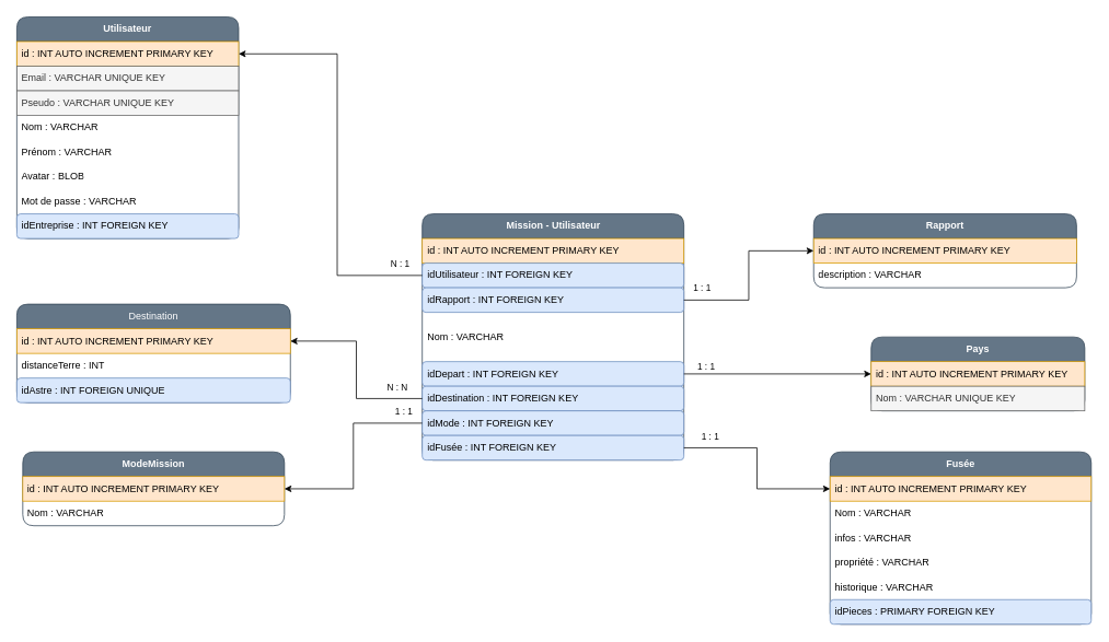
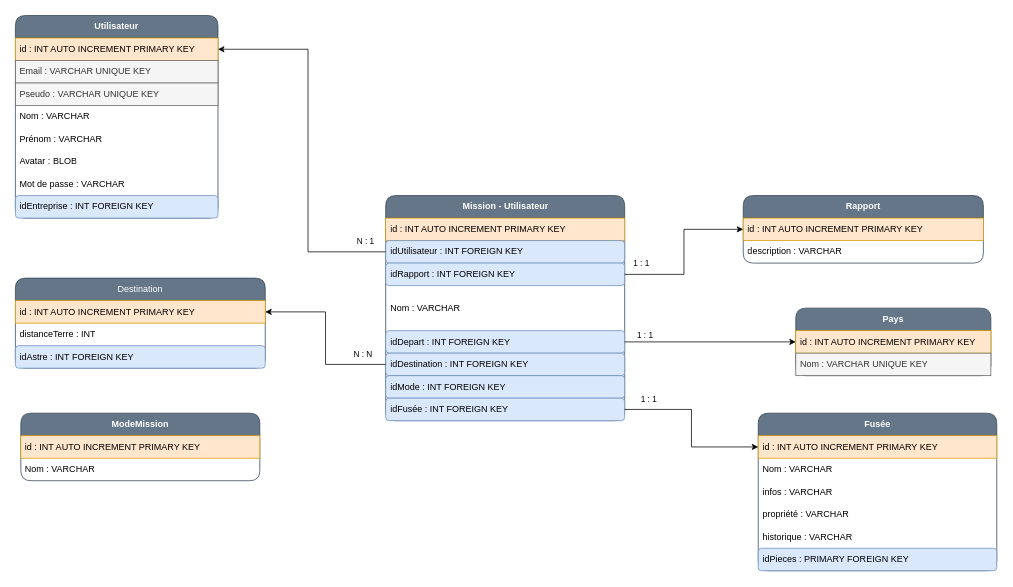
- <mxCell id="20" value="idAstre : INT FOREIGN UNIQUE" style="text;strokeColor=#6c8ebf;fillColor=#dae8fc;align=left;verticalAlign=middle;spacingLeft=4;spacingRight=4;overflow=hidden;points=[[0,0.5],[1,0.5]];portConstraint=eastwest;rotatable=0;whiteSpace=wrap;html=1;rounded=1;" vertex="1" parent="17"><mxGeometry y="90" width="333" height="30" as="geometry" /></mxCell>
+ <mxCell id="20" value="idAstre : INT FOREIGN KEY" style="text;strokeColor=#6c8ebf;fillColor=#dae8fc;align=left;verticalAlign=middle;spacingLeft=4;spacingRight=4;overflow=hidden;points=[[0,0.5],[1,0.5]];portConstraint=eastwest;rotatable=0;whiteSpace=wrap;html=1;rounded=1;" vertex="1" parent="17"><mxGeometry y="90" width="333" height="30" as="geometry" /></mxCell>
- <mxCell id="44" style="edgeStyle=orthogonalEdgeStyle;rounded=0;orthogonalLoop=1;jettySize=auto;html=1;entryX=1;entryY=0.5;entryDx=0;entryDy=0;" edge="1" parent="1" source="35" target="37"><mxGeometry relative="1" as="geometry" /></mxCell>
- <mxCell id="45" value="1 : 1" style="edgeLabel;html=1;align=center;verticalAlign=middle;resizable=0;points=[];" vertex="1" connectable="0" parent="44"><mxGeometry x="-0.904" y="-1" relative="1" as="geometry"><mxPoint x="-11" y="-14" as="offset" /></mxGeometry></mxCell>
